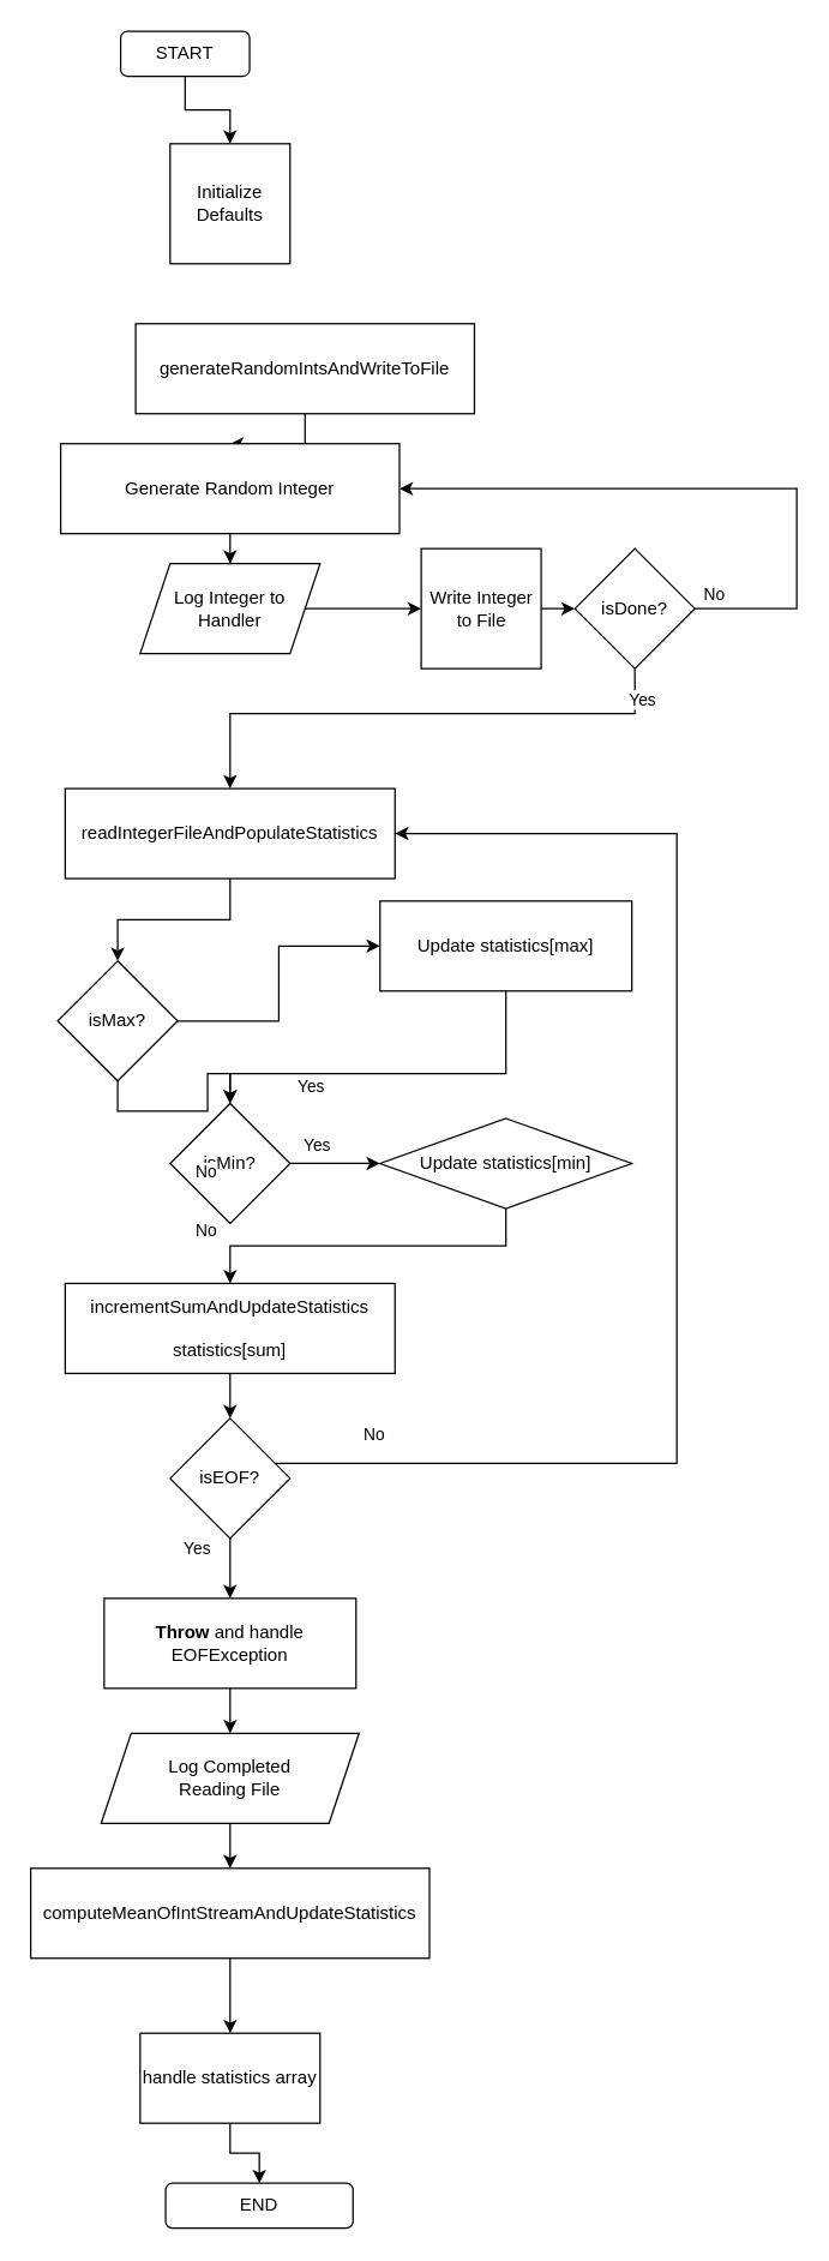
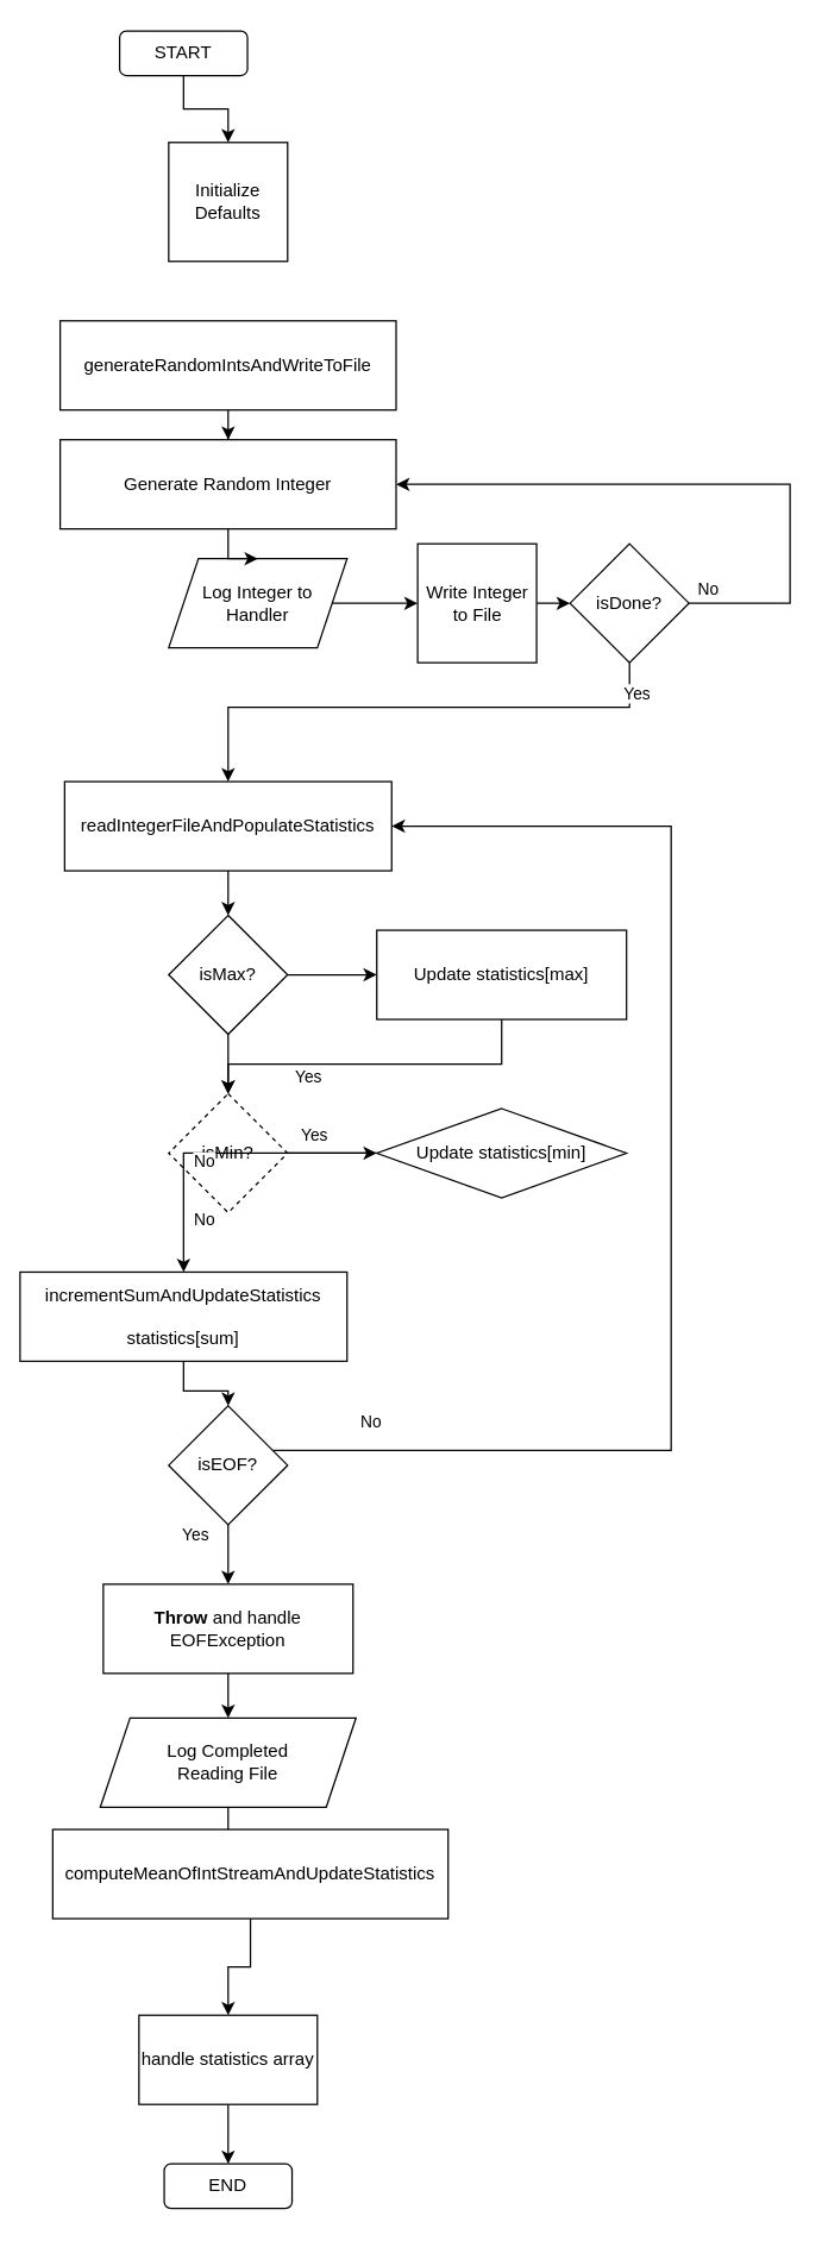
- <mxCell id="20" value="&lt;span&gt;generateRandomIntsAndWriteToFile&lt;/span&gt;" style="rounded=0;whiteSpace=wrap;html=1;" vertex="1" parent="1"><mxGeometry x="90" y="215" width="226" height="60" as="geometry" /></mxCell>
+ <mxCell id="20" value="&lt;span&gt;generateRandomIntsAndWriteToFile&lt;/span&gt;" style="rounded=0;whiteSpace=wrap;html=1;" vertex="1" parent="1"><mxGeometry x="40" y="215" width="226" height="60" as="geometry" /></mxCell>
- <mxCell id="6" value="Log Integer to Handler" style="shape=parallelogram;perimeter=parallelogramPerimeter;whiteSpace=wrap;html=1;fixedSize=1;fillColor=#ffffff;" parent="1" vertex="1"><mxGeometry x="93" y="375" width="120" height="60" as="geometry" /></mxCell>
+ <mxCell id="6" value="Log Integer to Handler" style="shape=parallelogram;perimeter=parallelogramPerimeter;whiteSpace=wrap;html=1;fixedSize=1;fillColor=#ffffff;" parent="1" vertex="1"><mxGeometry x="113" y="375" width="120" height="60" as="geometry" /></mxCell>
- <mxCell id="31" value="Update statistics[max]" style="whiteSpace=wrap;html=1;" vertex="1" parent="1"><mxGeometry x="253" y="600" width="168" height="60" as="geometry" /></mxCell>
+ <mxCell id="31" value="Update statistics[max]" style="whiteSpace=wrap;html=1;" vertex="1" parent="1"><mxGeometry x="253" y="625" width="168" height="60" as="geometry" /></mxCell>
- <mxCell id="25" value="isMax?" style="rhombus;whiteSpace=wrap;html=1;" vertex="1" parent="1"><mxGeometry x="38" y="640" width="80" height="80" as="geometry" /></mxCell>
+ <mxCell id="25" value="isMax?" style="rhombus;whiteSpace=wrap;html=1;" vertex="1" parent="1"><mxGeometry x="113" y="615" width="80" height="80" as="geometry" /></mxCell>
- <mxCell id="27" value="isMin?" style="rhombus;whiteSpace=wrap;html=1;" vertex="1" parent="1"><mxGeometry x="113" y="735" width="80" height="80" as="geometry" /></mxCell>
+ <mxCell id="27" value="isMin?" style="rhombus;whiteSpace=wrap;html=1;dashed=1;" vertex="1" parent="1"><mxGeometry x="113" y="735" width="80" height="80" as="geometry" /></mxCell>
- <mxCell id="29" value="incrementSumAndUpdateStatistics&lt;br&gt;&lt;br&gt;statistics[sum]" style="whiteSpace=wrap;html=1;" vertex="1" parent="1"><mxGeometry x="43" y="855" width="220" height="60" as="geometry" /></mxCell>
+ <mxCell id="29" value="incrementSumAndUpdateStatistics&lt;br&gt;&lt;br&gt;statistics[sum]" style="whiteSpace=wrap;html=1;" vertex="1" parent="1"><mxGeometry x="13" y="855" width="220" height="60" as="geometry" /></mxCell>
- <mxCell id="44" value="computeMeanOfIntStreamAndUpdateStatistics" style="whiteSpace=wrap;html=1;" vertex="1" parent="1"><mxGeometry x="20" y="1245" width="266" height="60" as="geometry" /></mxCell>
+ <mxCell id="44" value="computeMeanOfIntStreamAndUpdateStatistics" style="whiteSpace=wrap;html=1;" vertex="1" parent="1"><mxGeometry x="35" y="1230" width="266" height="60" as="geometry" /></mxCell>
- <mxCell id="49" value="END" style="rounded=1;whiteSpace=wrap;html=1;fillColor=#ffffff;" vertex="1" parent="1"><mxGeometry x="110" y="1455" width="125" height="30" as="geometry" /></mxCell>
+ <mxCell id="49" value="END" style="rounded=1;whiteSpace=wrap;html=1;fillColor=#ffffff;" vertex="1" parent="1"><mxGeometry x="110" y="1455" width="86" height="30" as="geometry" /></mxCell>
